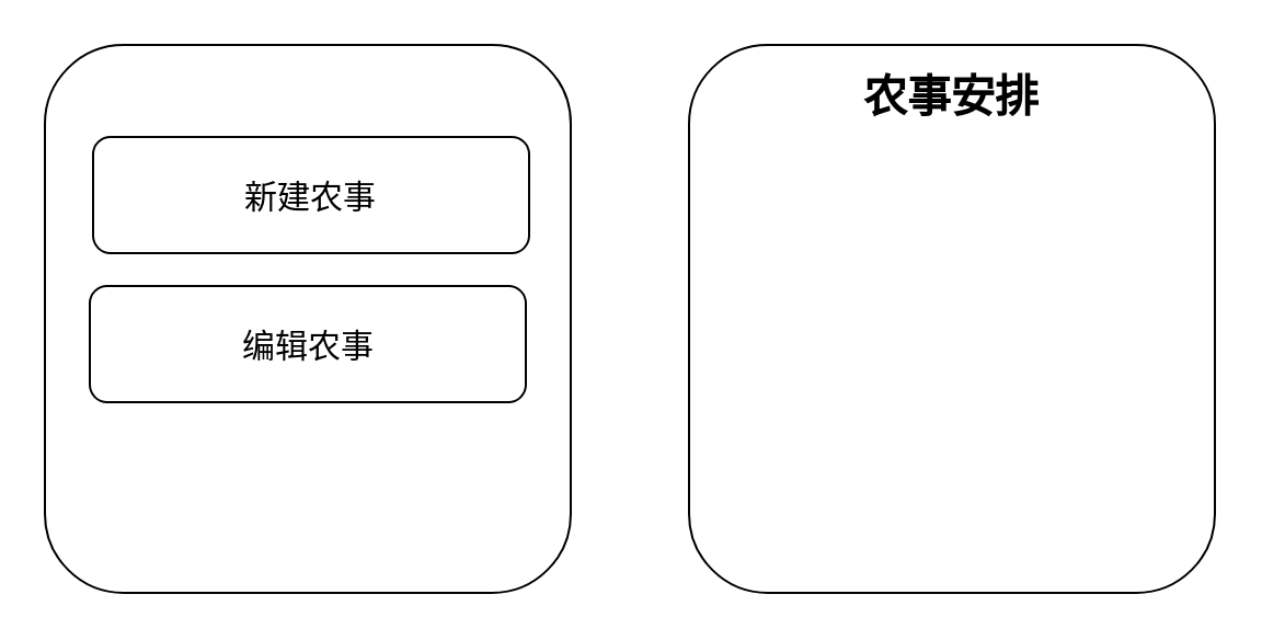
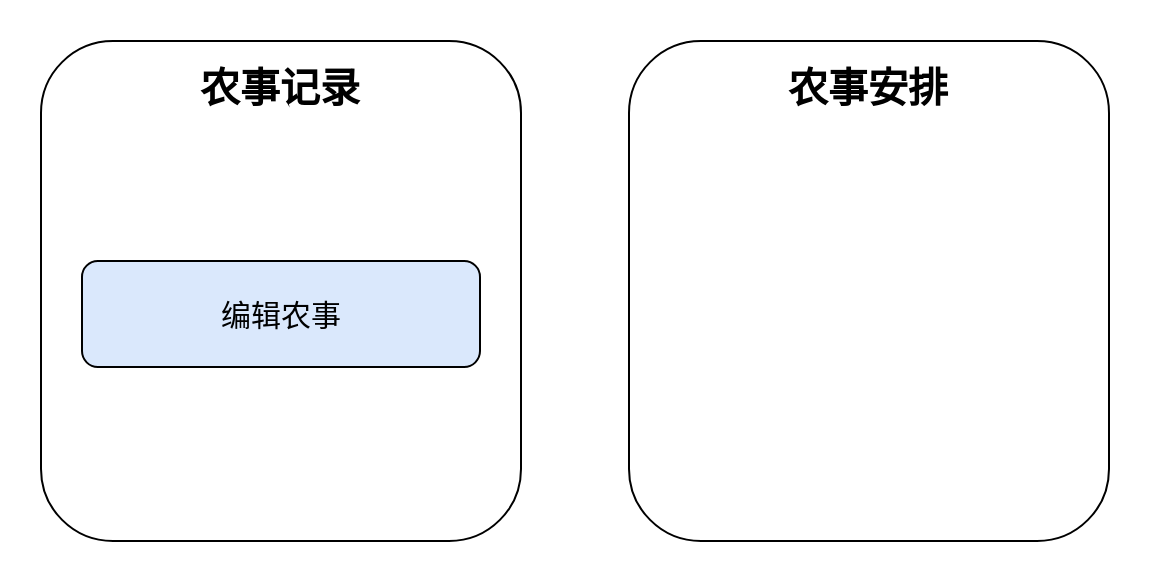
+ <mxCell id="3" value="&lt;b&gt;&lt;font style=&quot;font-size: 20px;&quot;&gt;农事记录&lt;/font&gt;&lt;/b&gt;" style="text;html=1;align=center;verticalAlign=middle;whiteSpace=wrap;rounded=0;" vertex="1" parent="1"><mxGeometry x="80" y="28" width="120" height="30" as="geometry" /></mxCell>
- <mxCell id="6" value="新建农事" style="rounded=1;whiteSpace=wrap;html=1;fontSize=15;" vertex="1" parent="1"><mxGeometry x="42" y="62" width="199" height="53" as="geometry" /></mxCell>
- <mxCell id="7" value="编辑农事" style="rounded=1;whiteSpace=wrap;html=1;fontSize=15;" vertex="1" parent="1"><mxGeometry x="40.5" y="130" width="199" height="53" as="geometry" /></mxCell>
+ <mxCell id="7" value="编辑农事" style="rounded=1;whiteSpace=wrap;html=1;fontSize=15;fillColor=#dae8fc;" vertex="1" parent="1"><mxGeometry x="40.5" y="130" width="199" height="53" as="geometry" /></mxCell>
